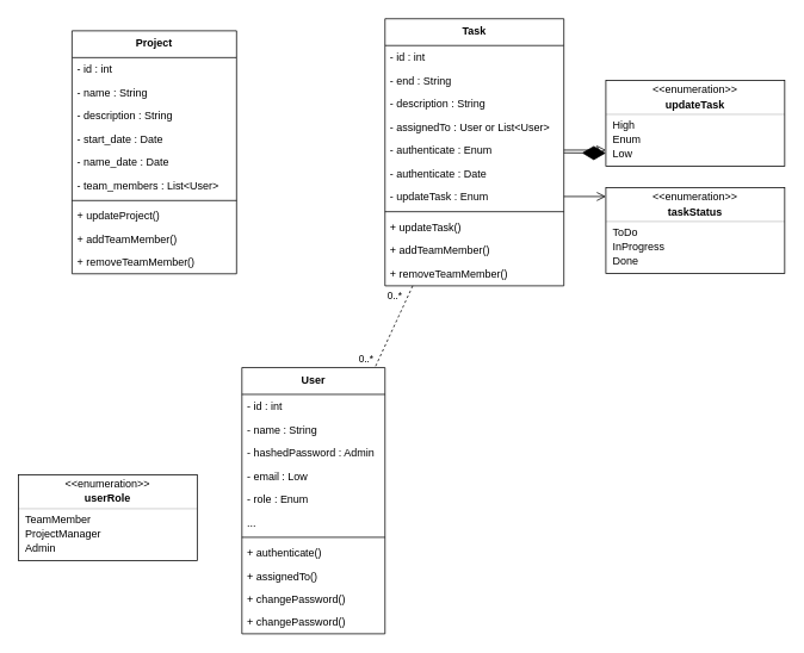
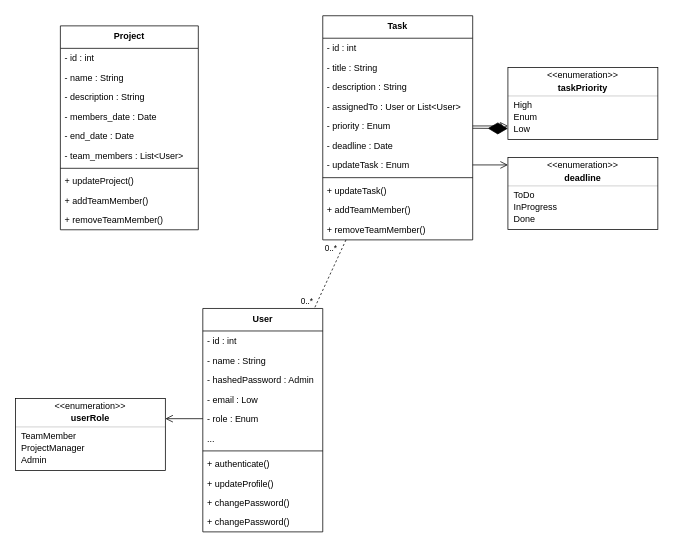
- <mxCell id="36" value="- end : String" style="text;align=left;verticalAlign=top;spacingLeft=4;spacingRight=4;overflow=hidden;rotatable=0;points=[[0,0.5],[1,0.5]];portConstraint=eastwest;" parent="34" vertex="1"><mxGeometry y="56" width="200" height="26" as="geometry" /></mxCell>
+ <mxCell id="36" value="- title : String" style="text;align=left;verticalAlign=top;spacingLeft=4;spacingRight=4;overflow=hidden;rotatable=0;points=[[0,0.5],[1,0.5]];portConstraint=eastwest;" parent="34" vertex="1"><mxGeometry y="56" width="200" height="26" as="geometry" /></mxCell>
- <mxCell id="48" value="updateTask" style="html=1;align=center;spacing=0;verticalAlign=middle;strokeColor=none;fillColor=none;whiteSpace=wrap;fontStyle=1;" parent="46" vertex="1"><mxGeometry y="20" width="200" height="14" as="geometry" /></mxCell>
+ <mxCell id="48" value="taskPriority" style="html=1;align=center;spacing=0;verticalAlign=middle;strokeColor=none;fillColor=none;whiteSpace=wrap;fontStyle=1;" parent="46" vertex="1"><mxGeometry y="20" width="200" height="14" as="geometry" /></mxCell>
- <mxCell id="27" value="- start_date : Date" style="text;align=left;verticalAlign=top;spacingLeft=4;spacingRight=4;overflow=hidden;rotatable=0;points=[[0,0.5],[1,0.5]];portConstraint=eastwest;" parent="23" vertex="1"><mxGeometry y="108" width="184" height="26" as="geometry" /></mxCell>
+ <mxCell id="27" value="- members_date : Date" style="text;align=left;verticalAlign=top;spacingLeft=4;spacingRight=4;overflow=hidden;rotatable=0;points=[[0,0.5],[1,0.5]];portConstraint=eastwest;" parent="23" vertex="1"><mxGeometry y="108" width="184" height="26" as="geometry" /></mxCell>
- <mxCell id="39" value="- authenticate : Enum" style="text;align=left;verticalAlign=top;spacingLeft=4;spacingRight=4;overflow=hidden;rotatable=0;points=[[0,0.5],[1,0.5]];portConstraint=eastwest;" parent="34" vertex="1"><mxGeometry y="134" width="200" height="26" as="geometry" /></mxCell>
+ <mxCell id="39" value="- priority : Enum" style="text;align=left;verticalAlign=top;spacingLeft=4;spacingRight=4;overflow=hidden;rotatable=0;points=[[0,0.5],[1,0.5]];portConstraint=eastwest;" parent="34" vertex="1"><mxGeometry y="134" width="200" height="26" as="geometry" /></mxCell>
- <mxCell id="28" value="- name_date : Date" style="text;align=left;verticalAlign=top;spacingLeft=4;spacingRight=4;overflow=hidden;rotatable=0;points=[[0,0.5],[1,0.5]];portConstraint=eastwest;" parent="23" vertex="1"><mxGeometry y="134" width="184" height="26" as="geometry" /></mxCell>
+ <mxCell id="28" value="- end_date : Date" style="text;align=left;verticalAlign=top;spacingLeft=4;spacingRight=4;overflow=hidden;rotatable=0;points=[[0,0.5],[1,0.5]];portConstraint=eastwest;" parent="23" vertex="1"><mxGeometry y="134" width="184" height="26" as="geometry" /></mxCell>
- <mxCell id="40" value="- authenticate : Date" style="text;align=left;verticalAlign=top;spacingLeft=4;spacingRight=4;overflow=hidden;rotatable=0;points=[[0,0.5],[1,0.5]];portConstraint=eastwest;" parent="34" vertex="1"><mxGeometry y="160" width="200" height="26" as="geometry" /></mxCell>
+ <mxCell id="40" value="- deadline : Date" style="text;align=left;verticalAlign=top;spacingLeft=4;spacingRight=4;overflow=hidden;rotatable=0;points=[[0,0.5],[1,0.5]];portConstraint=eastwest;" parent="34" vertex="1"><mxGeometry y="160" width="200" height="26" as="geometry" /></mxCell>
- <mxCell id="57" value="taskStatus" style="html=1;align=center;spacing=0;verticalAlign=middle;strokeColor=none;fillColor=none;whiteSpace=wrap;fontStyle=1;" parent="55" vertex="1"><mxGeometry y="20" width="200" height="14" as="geometry" /></mxCell>
+ <mxCell id="57" value="deadline" style="html=1;align=center;spacing=0;verticalAlign=middle;strokeColor=none;fillColor=none;whiteSpace=wrap;fontStyle=1;" parent="55" vertex="1"><mxGeometry y="20" width="200" height="14" as="geometry" /></mxCell>
+ <mxCell id="22" value="" style="endArrow=open;startArrow=none;endFill=0;startFill=0;endSize=8;html=1;verticalAlign=bottom;labelBackgroundColor=none;strokeWidth=1;rounded=0;entryX=1;entryY=0.5;entryDx=0;entryDy=0;exitX=0;exitY=0.5;exitDx=0;exitDy=0;" parent="1" source="7" target="16" edge="1"><mxGeometry width="160" relative="1" as="geometry"><mxPoint x="170" y="451" as="sourcePoint" /><mxPoint x="600" y="681" as="targetPoint" /></mxGeometry></mxCell>
- <mxCell id="11" value="+ assignedTo()" style="text;align=left;verticalAlign=top;spacingLeft=4;spacingRight=4;overflow=hidden;rotatable=0;points=[[0,0.5],[1,0.5]];portConstraint=eastwest;" parent="2" vertex="1"><mxGeometry y="220" width="160" height="26" as="geometry" /></mxCell>
+ <mxCell id="11" value="+ updateProfile()" style="text;align=left;verticalAlign=top;spacingLeft=4;spacingRight=4;overflow=hidden;rotatable=0;points=[[0,0.5],[1,0.5]];portConstraint=eastwest;" parent="2" vertex="1"><mxGeometry y="220" width="160" height="26" as="geometry" /></mxCell>
